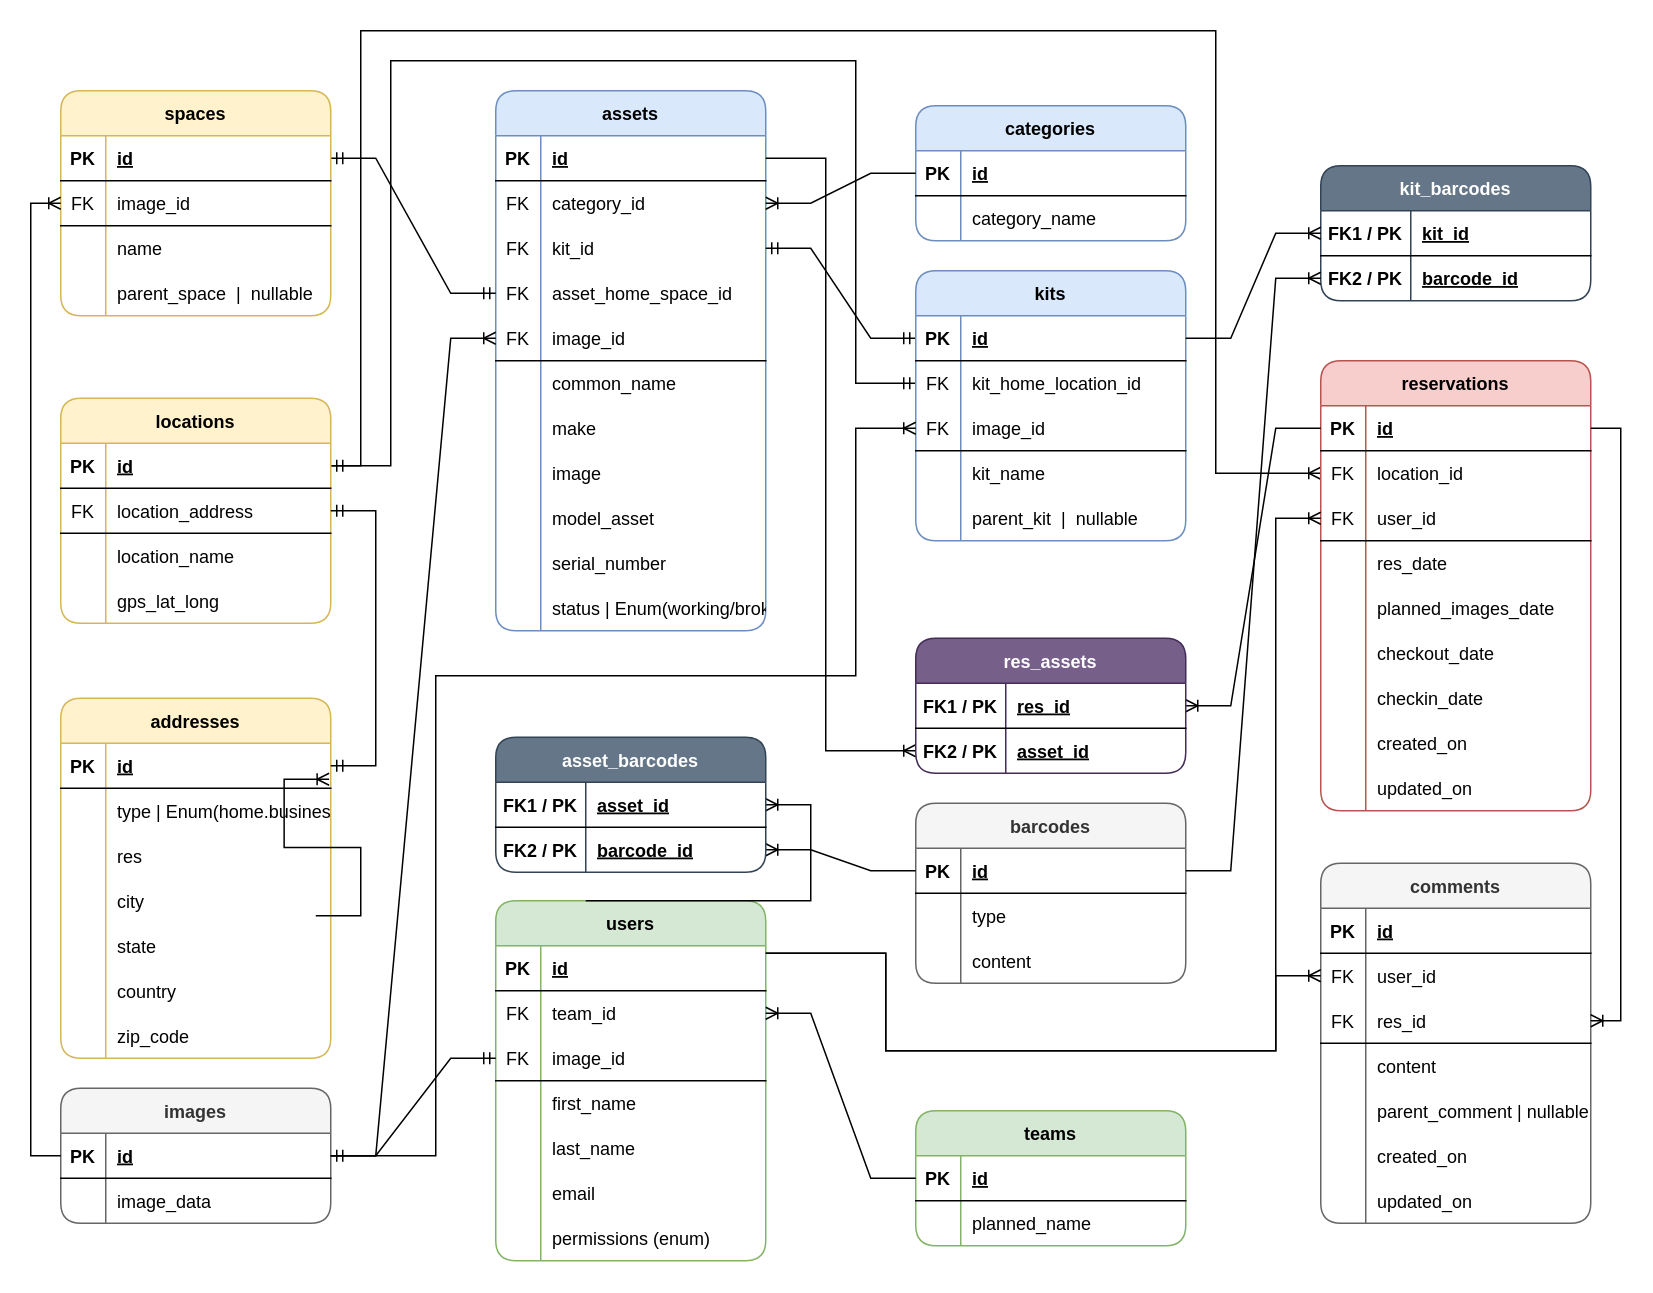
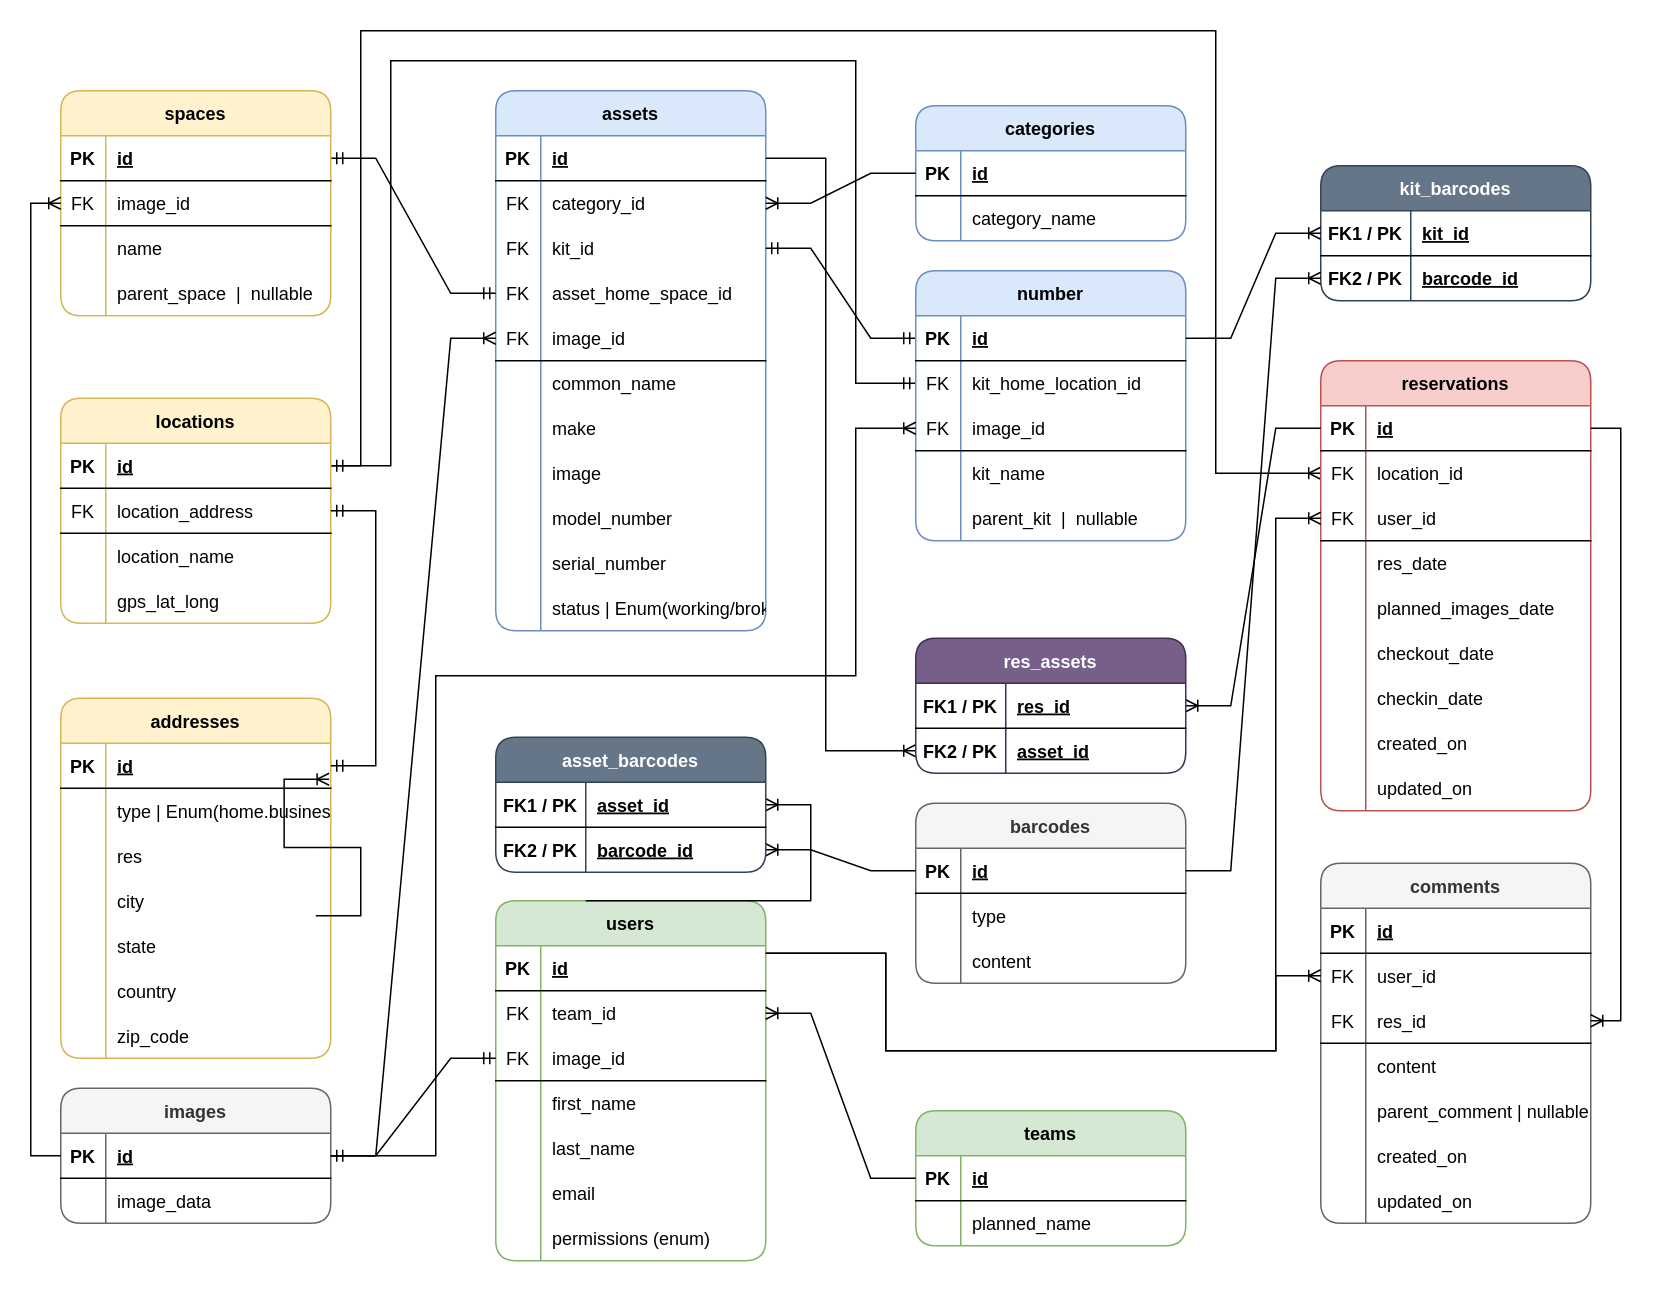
- <mxCell id="179" value="kits" style="shape=table;startSize=30;container=1;collapsible=1;childLayout=tableLayout;fixedRows=1;rowLines=0;fontStyle=1;align=center;resizeLast=1;fillColor=#dae8fc;strokeColor=#6c8ebf;rounded=1;swimlaneFillColor=default;" parent="1" vertex="1"><mxGeometry x="610" y="180" width="180" height="180" as="geometry" /></mxCell>
+ <mxCell id="179" value="number" style="shape=table;startSize=30;container=1;collapsible=1;childLayout=tableLayout;fixedRows=1;rowLines=0;fontStyle=1;align=center;resizeLast=1;fillColor=#dae8fc;strokeColor=#6c8ebf;rounded=1;swimlaneFillColor=default;" parent="1" vertex="1"><mxGeometry x="610" y="180" width="180" height="180" as="geometry" /></mxCell>
- <mxCell id="31" value="model_asset" style="shape=partialRectangle;connectable=0;fillColor=none;top=0;left=0;bottom=0;right=0;align=left;spacingLeft=6;overflow=hidden;" parent="29" vertex="1"><mxGeometry x="30" width="150" height="30" as="geometry"><mxRectangle width="150" height="30" as="alternateBounds" /></mxGeometry></mxCell>
+ <mxCell id="31" value="model_number" style="shape=partialRectangle;connectable=0;fillColor=none;top=0;left=0;bottom=0;right=0;align=left;spacingLeft=6;overflow=hidden;" parent="29" vertex="1"><mxGeometry x="30" width="150" height="30" as="geometry"><mxRectangle width="150" height="30" as="alternateBounds" /></mxGeometry></mxCell>
